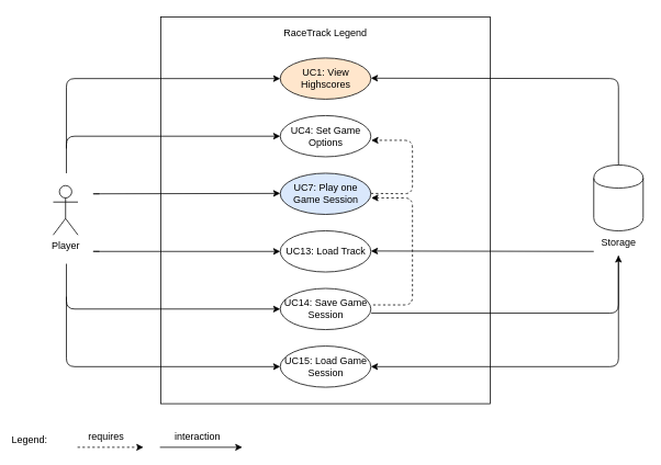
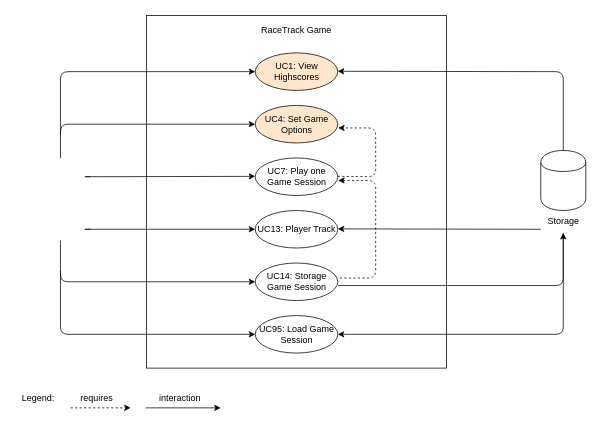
- <mxCell id="4" value="RaceTrack Legend" style="text;html=1;strokeColor=none;fillColor=none;align=center;verticalAlign=middle;whiteSpace=wrap;rounded=0;" parent="1" vertex="1"><mxGeometry x="149" y="20" width="491" height="40" as="geometry" /></mxCell>
+ <mxCell id="4" value="RaceTrack Game" style="text;html=1;strokeColor=none;fillColor=none;align=center;verticalAlign=middle;whiteSpace=wrap;rounded=0;" parent="1" vertex="1"><mxGeometry x="149" y="20" width="491" height="40" as="geometry" /></mxCell>
- <mxCell id="7" value="&lt;span style=&quot;white-space: normal&quot;&gt;UC4: Set Game Options&lt;/span&gt;" style="ellipse;whiteSpace=wrap;html=1;" parent="1" vertex="1"><mxGeometry x="339.5" y="140" width="110" height="50" as="geometry" /></mxCell>
+ <mxCell id="7" value="&lt;span style=&quot;white-space: normal&quot;&gt;UC4: Set Game Options&lt;/span&gt;" style="ellipse;whiteSpace=wrap;html=1;fillColor=#ffe6cc;" parent="1" vertex="1"><mxGeometry x="339.5" y="140" width="110" height="50" as="geometry" /></mxCell>
- <mxCell id="5" value="&lt;span style=&quot;white-space: normal&quot;&gt;UC7: Play one Game Session&lt;/span&gt;" style="ellipse;whiteSpace=wrap;html=1;fillColor=#dae8fc;" parent="1" vertex="1"><mxGeometry x="339.5" y="210" width="110" height="50" as="geometry" /></mxCell>
+ <mxCell id="5" value="&lt;span style=&quot;white-space: normal&quot;&gt;UC7: Play one Game Session&lt;/span&gt;" style="ellipse;whiteSpace=wrap;html=1;" parent="1" vertex="1"><mxGeometry x="339.5" y="210" width="110" height="50" as="geometry" /></mxCell>
- <mxCell id="3" value="&lt;div&gt;Player&lt;/div&gt;&lt;div&gt;&lt;br&gt;&lt;/div&gt;" style="shape=umlActor;verticalLabelPosition=bottom;labelBackgroundColor=#ffffff;verticalAlign=top;html=1;outlineConnect=0;" parent="1" vertex="1"><mxGeometry x="64" y="225" width="30" height="60" as="geometry" /></mxCell>
- <mxCell id="17" value="&lt;span style=&quot;white-space: normal&quot;&gt;UC13: Load Track&lt;/span&gt;" style="ellipse;whiteSpace=wrap;html=1;" vertex="1" parent="1"><mxGeometry x="339.5" y="280" width="110" height="50" as="geometry" /></mxCell>
+ <mxCell id="17" value="&lt;span style=&quot;white-space: normal&quot;&gt;UC13: Player Track&lt;/span&gt;" style="ellipse;whiteSpace=wrap;html=1;" vertex="1" parent="1"><mxGeometry x="339.5" y="280" width="110" height="50" as="geometry" /></mxCell>
- <mxCell id="6" value="&lt;span style=&quot;white-space: normal&quot;&gt;UC14: Save Game Session&lt;/span&gt;" style="ellipse;whiteSpace=wrap;html=1;" parent="1" vertex="1"><mxGeometry x="339.5" y="350" width="110" height="50" as="geometry" /></mxCell>
+ <mxCell id="6" value="&lt;span style=&quot;white-space: normal&quot;&gt;UC14: Storage Game Session&lt;/span&gt;" style="ellipse;whiteSpace=wrap;html=1;" parent="1" vertex="1"><mxGeometry x="339.5" y="350" width="110" height="50" as="geometry" /></mxCell>
- <mxCell id="18" value="&lt;span style=&quot;white-space: normal&quot;&gt;UC15: Load Game Session&lt;/span&gt;" style="ellipse;whiteSpace=wrap;html=1;" vertex="1" parent="1"><mxGeometry x="339.5" y="420" width="110" height="50" as="geometry" /></mxCell>
+ <mxCell id="18" value="&lt;span style=&quot;white-space: normal&quot;&gt;UC95: Load Game Session&lt;/span&gt;" style="ellipse;whiteSpace=wrap;html=1;" vertex="1" parent="1"><mxGeometry x="339.5" y="420" width="110" height="50" as="geometry" /></mxCell>
- <mxCell id="15" value="Legend:" style="text;html=1;align=center;verticalAlign=middle;resizable=0;points=[];autosize=1;" parent="1" vertex="1"><mxGeometry x="5" y="525" width="60" height="20" as="geometry" /></mxCell>
+ <mxCell id="15" value="Legend:" style="text;html=1;align=center;verticalAlign=middle;resizable=0;points=[];autosize=1;" parent="1" vertex="1"><mxGeometry x="20" y="520" width="60" height="20" as="geometry" /></mxCell>
